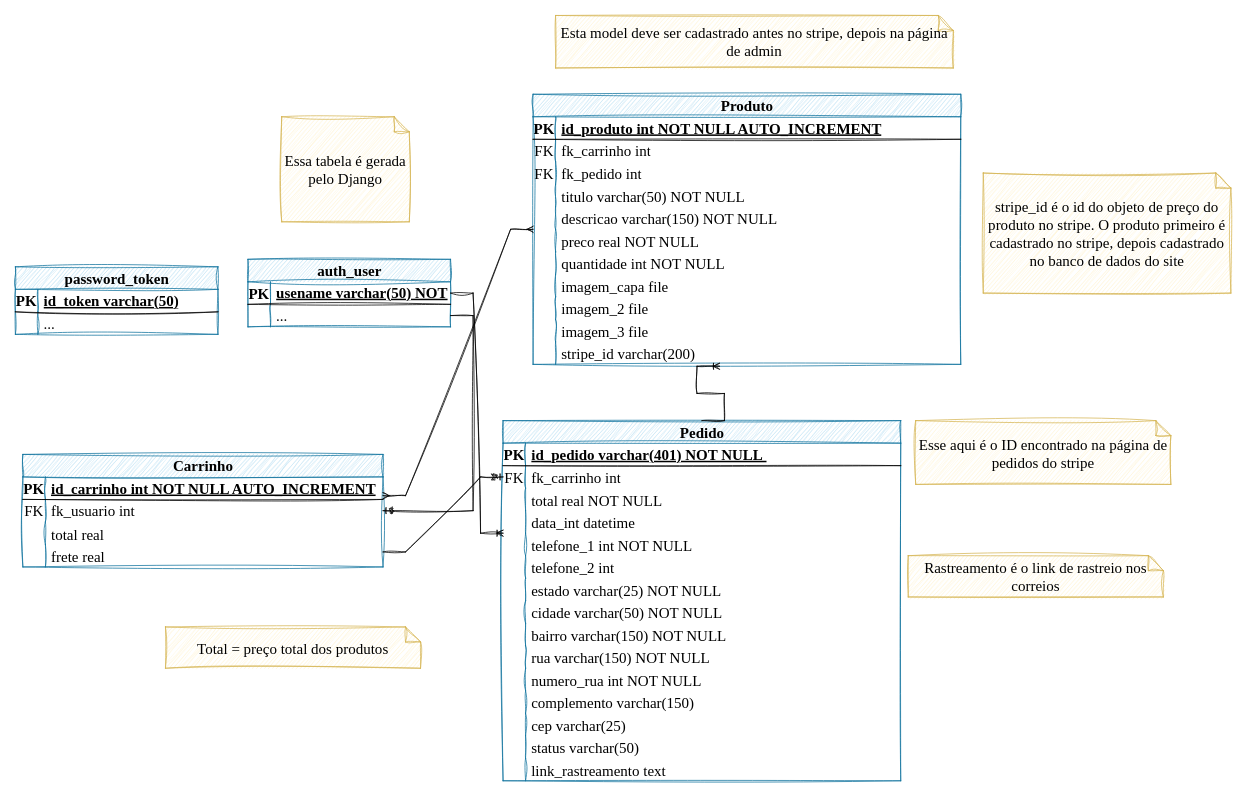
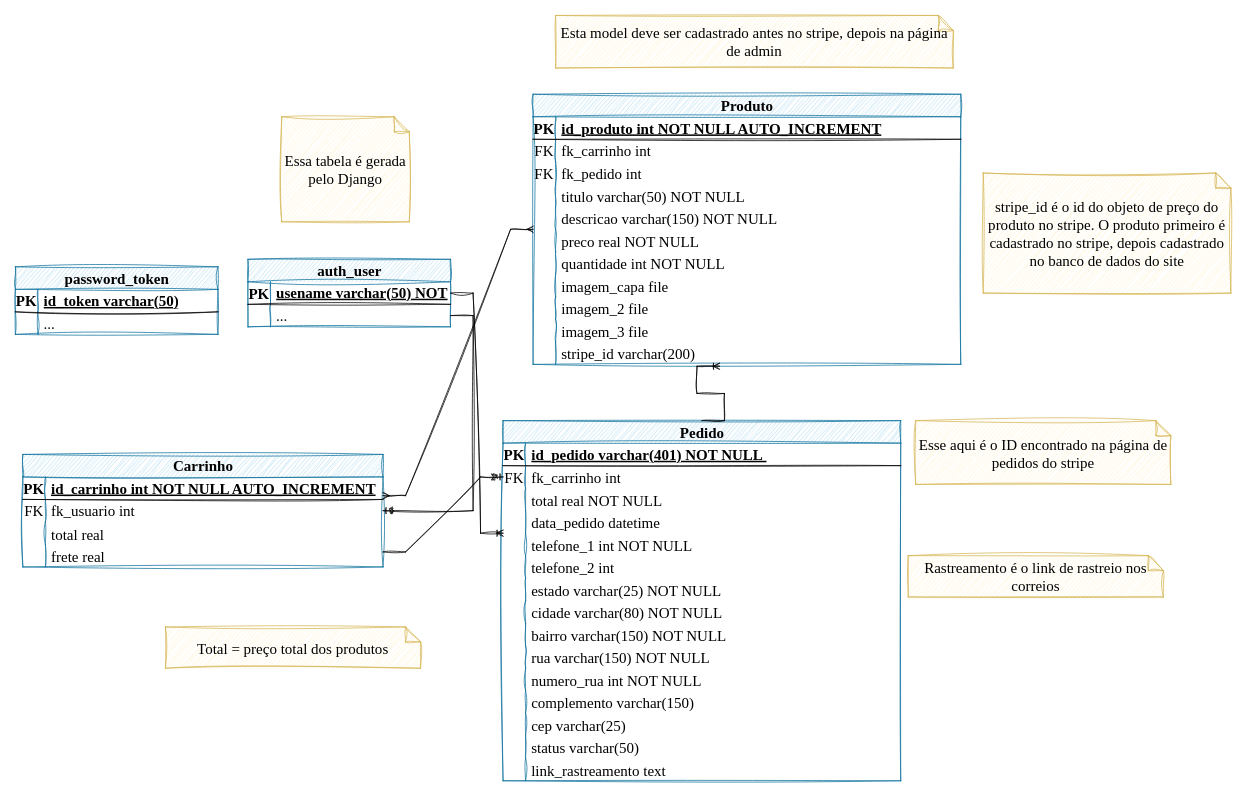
- <mxCell id="55" value="data_int datetime" style="shape=partialRectangle;connectable=0;fillColor=none;top=0;left=0;bottom=0;right=0;align=left;spacingLeft=6;overflow=hidden;sketch=1;hachureGap=4;jiggle=2;curveFitting=1;fontFamily=Architects Daughter;fontSource=https%3A%2F%2Ffonts.googleapis.com%2Fcss%3Ffamily%3DArchitects%2BDaughter;fontSize=20;" parent="53" vertex="1"><mxGeometry x="30" width="500" height="30" as="geometry"><mxRectangle width="500" height="30" as="alternateBounds" /></mxGeometry></mxCell>
+ <mxCell id="55" value="data_pedido datetime" style="shape=partialRectangle;connectable=0;fillColor=none;top=0;left=0;bottom=0;right=0;align=left;spacingLeft=6;overflow=hidden;sketch=1;hachureGap=4;jiggle=2;curveFitting=1;fontFamily=Architects Daughter;fontSource=https%3A%2F%2Ffonts.googleapis.com%2Fcss%3Ffamily%3DArchitects%2BDaughter;fontSize=20;" parent="53" vertex="1"><mxGeometry x="30" width="500" height="30" as="geometry"><mxRectangle width="500" height="30" as="alternateBounds" /></mxGeometry></mxCell>
- <mxCell id="67" value="cidade varchar(50) NOT NULL" style="shape=partialRectangle;connectable=0;fillColor=none;top=0;left=0;bottom=0;right=0;align=left;spacingLeft=6;overflow=hidden;sketch=1;hachureGap=4;jiggle=2;curveFitting=1;fontFamily=Architects Daughter;fontSource=https%3A%2F%2Ffonts.googleapis.com%2Fcss%3Ffamily%3DArchitects%2BDaughter;fontSize=20;" parent="65" vertex="1"><mxGeometry x="30" width="500" height="30" as="geometry"><mxRectangle width="500" height="30" as="alternateBounds" /></mxGeometry></mxCell>
+ <mxCell id="67" value="cidade varchar(80) NOT NULL" style="shape=partialRectangle;connectable=0;fillColor=none;top=0;left=0;bottom=0;right=0;align=left;spacingLeft=6;overflow=hidden;sketch=1;hachureGap=4;jiggle=2;curveFitting=1;fontFamily=Architects Daughter;fontSource=https%3A%2F%2Ffonts.googleapis.com%2Fcss%3Ffamily%3DArchitects%2BDaughter;fontSize=20;" parent="65" vertex="1"><mxGeometry x="30" width="500" height="30" as="geometry"><mxRectangle width="500" height="30" as="alternateBounds" /></mxGeometry></mxCell>
